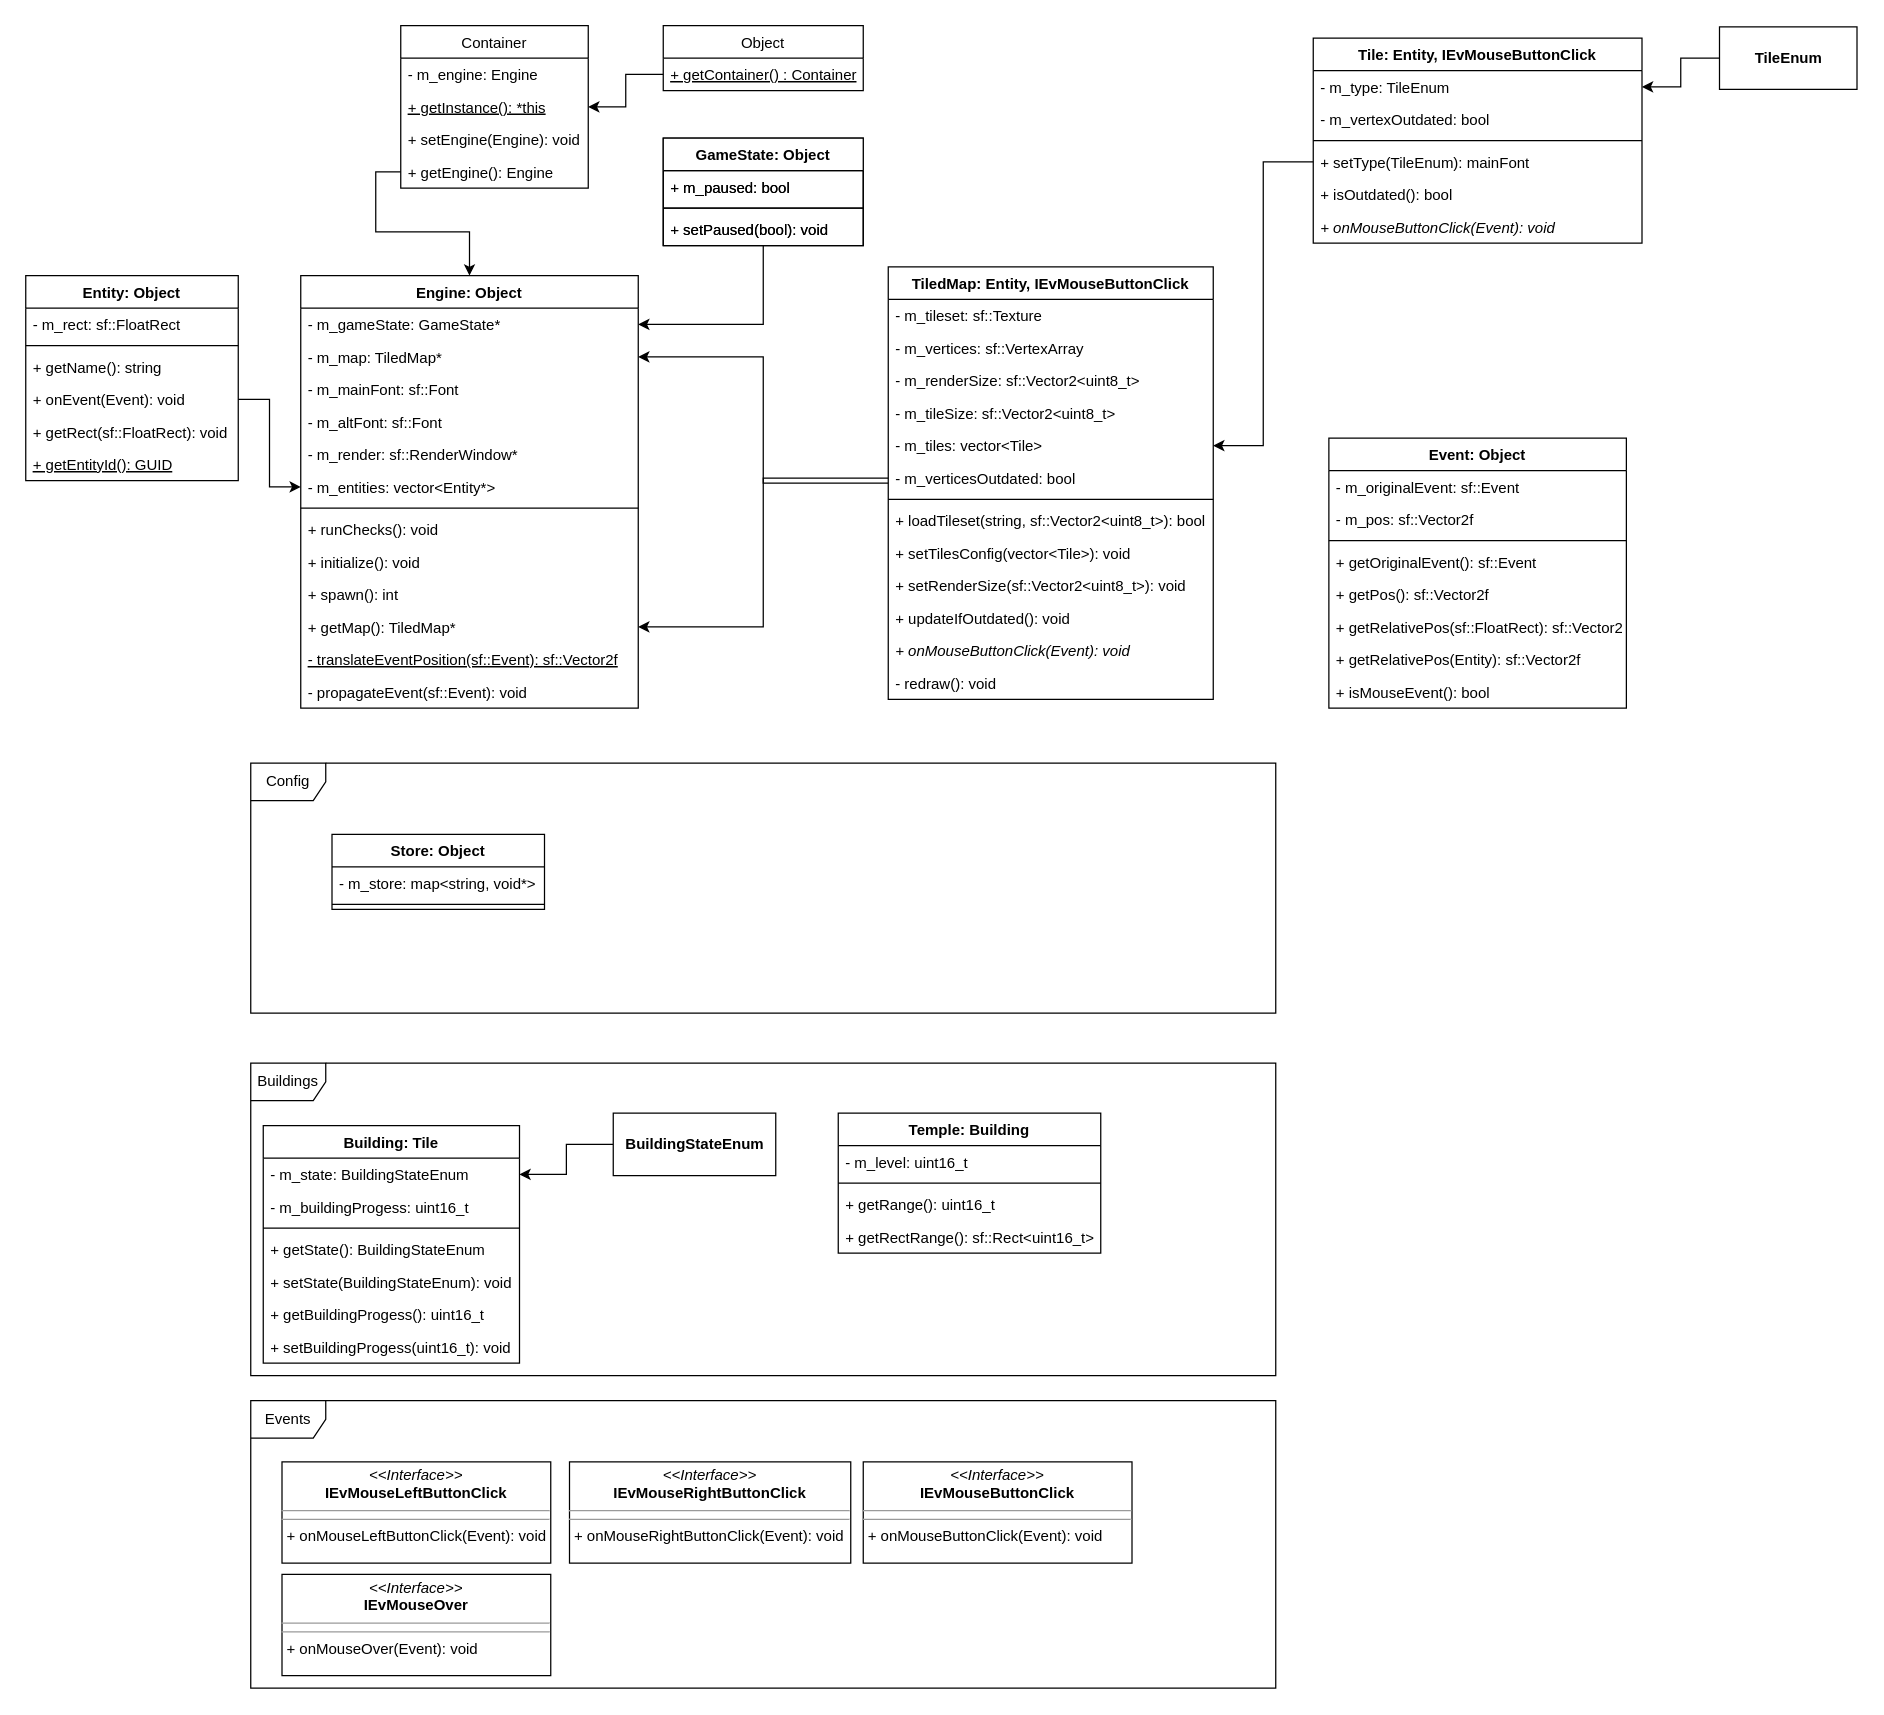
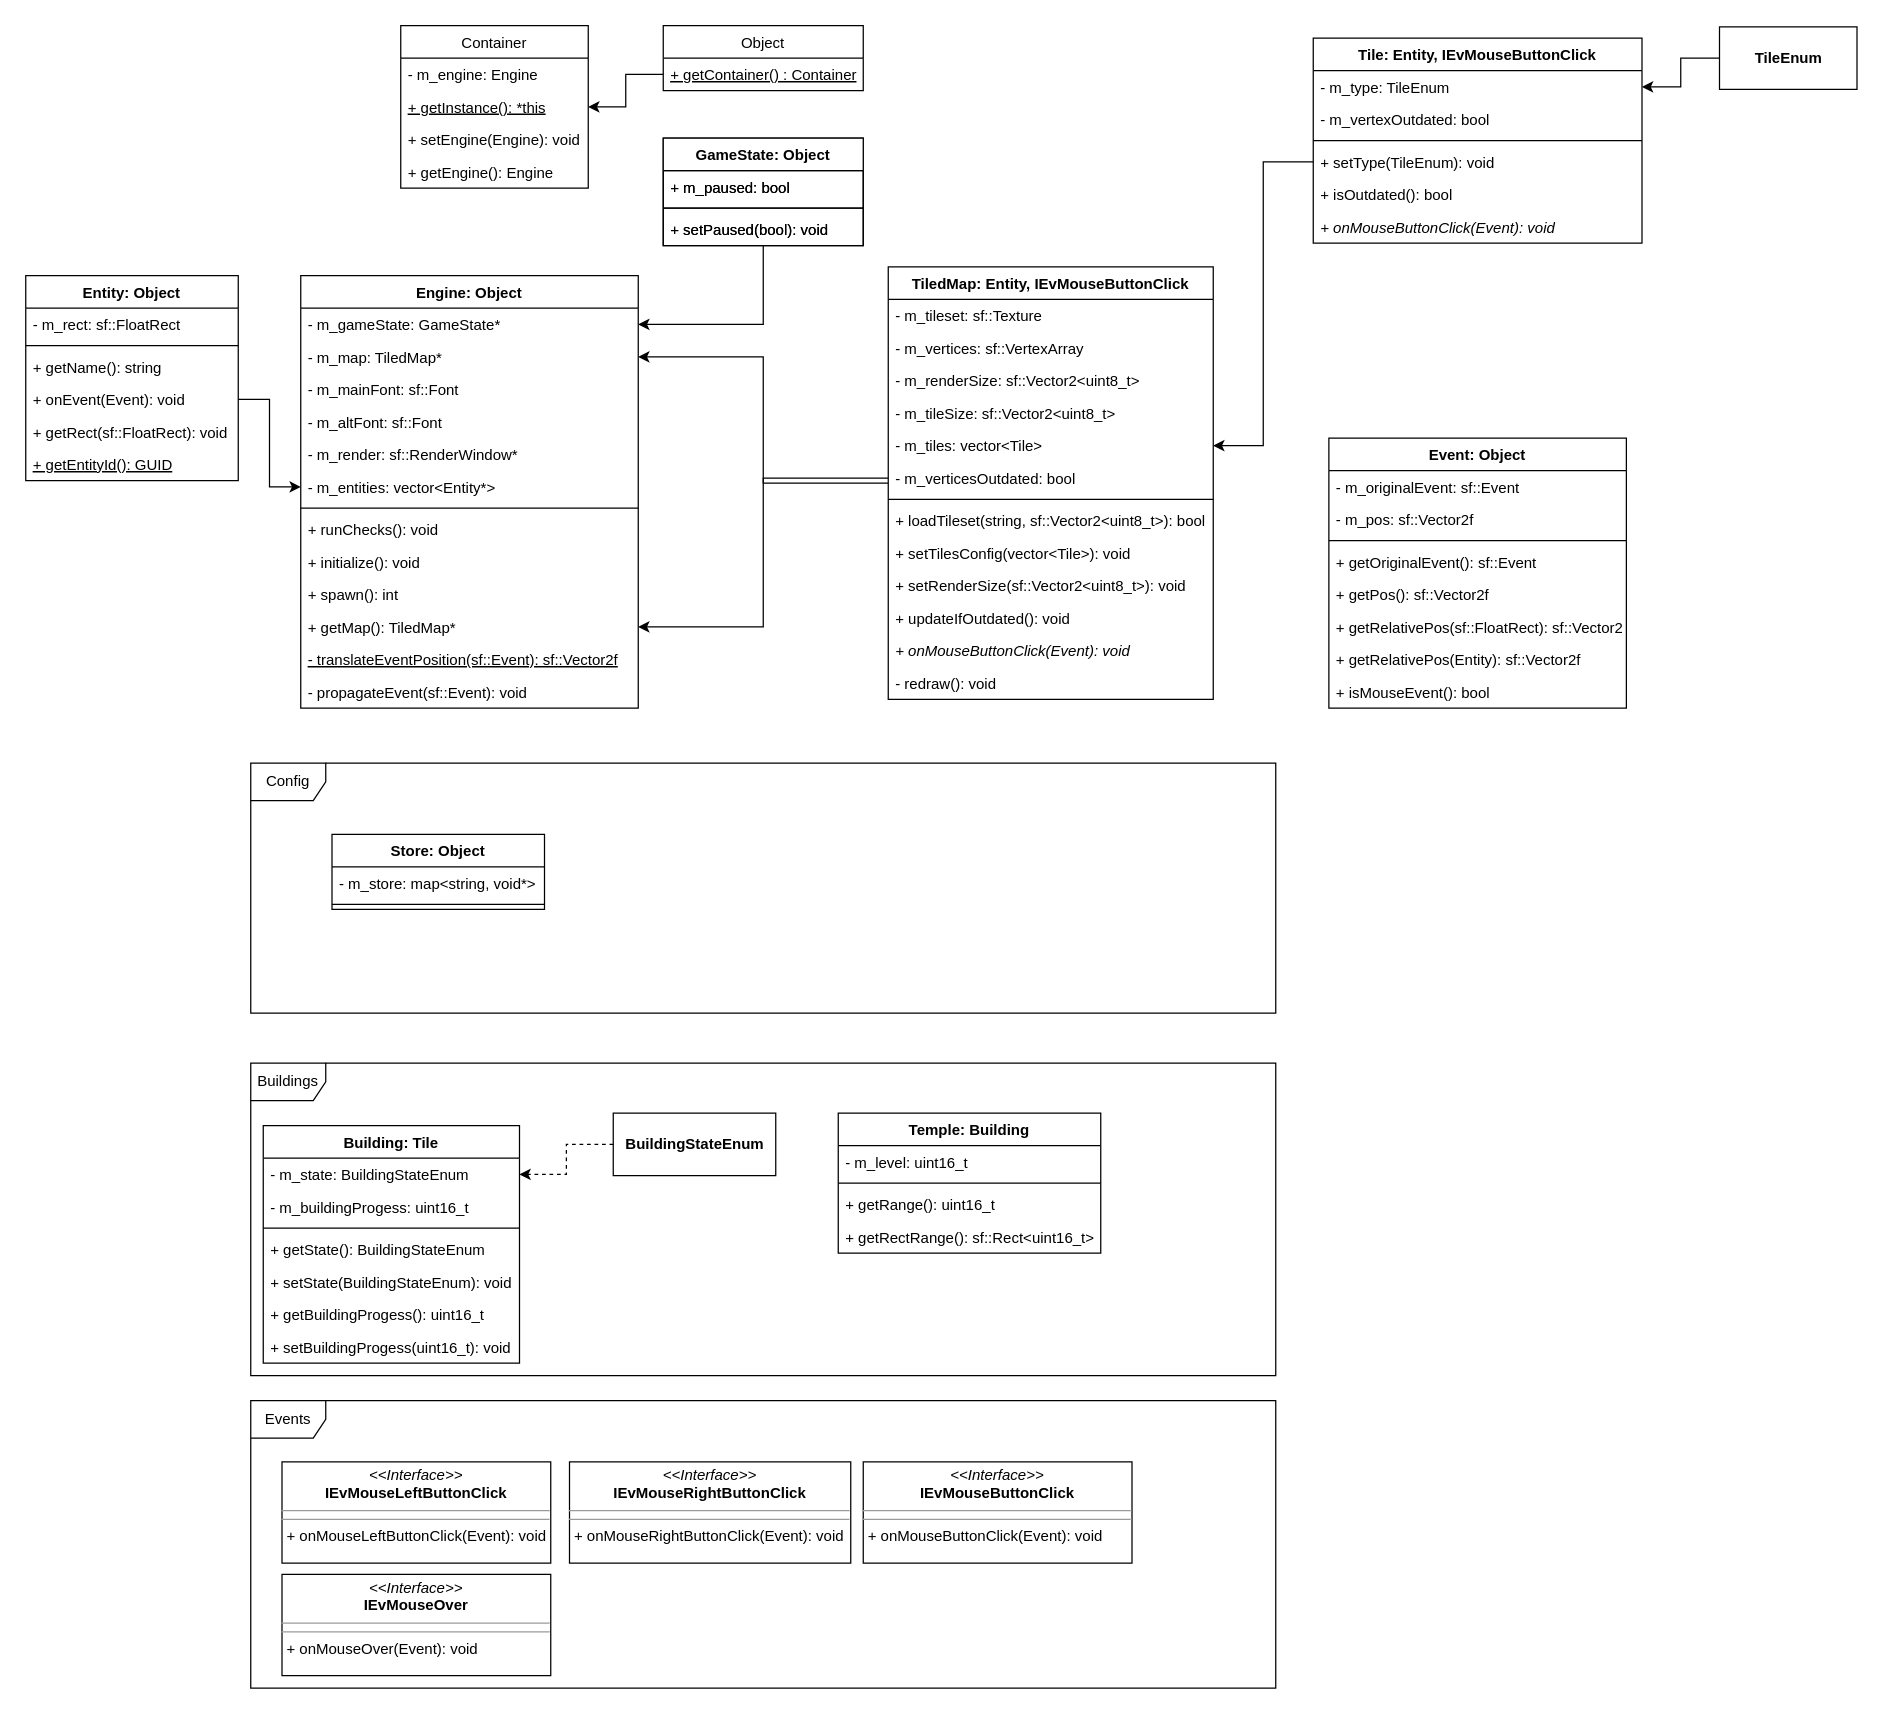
- <mxCell id="59" value="+ setType(TileEnum): mainFont" style="text;strokeColor=none;fillColor=none;align=left;verticalAlign=top;spacingLeft=4;spacingRight=4;overflow=hidden;rotatable=0;points=[[0,0.5],[1,0.5]];portConstraint=eastwest;" vertex="1" parent="55"><mxGeometry y="86" width="263" height="26" as="geometry" /></mxCell>
+ <mxCell id="59" value="+ setType(TileEnum): void" style="text;strokeColor=none;fillColor=none;align=left;verticalAlign=top;spacingLeft=4;spacingRight=4;overflow=hidden;rotatable=0;points=[[0,0.5],[1,0.5]];portConstraint=eastwest;" vertex="1" parent="55"><mxGeometry y="86" width="263" height="26" as="geometry" /></mxCell>
- <mxCell id="24" style="edgeStyle=orthogonalEdgeStyle;rounded=0;orthogonalLoop=1;jettySize=auto;html=1;" edge="1" parent="1" source="8" target="10"><mxGeometry relative="1" as="geometry" /></mxCell>
- <mxCell id="90" style="edgeStyle=orthogonalEdgeStyle;rounded=0;orthogonalLoop=1;jettySize=auto;html=1;" edge="1" parent="1" source="91" target="83"><mxGeometry relative="1" as="geometry" /></mxCell>
+ <mxCell id="90" style="edgeStyle=orthogonalEdgeStyle;rounded=0;orthogonalLoop=1;jettySize=auto;html=1;dashed=1;" edge="1" parent="1" source="91" target="83"><mxGeometry relative="1" as="geometry" /></mxCell>
